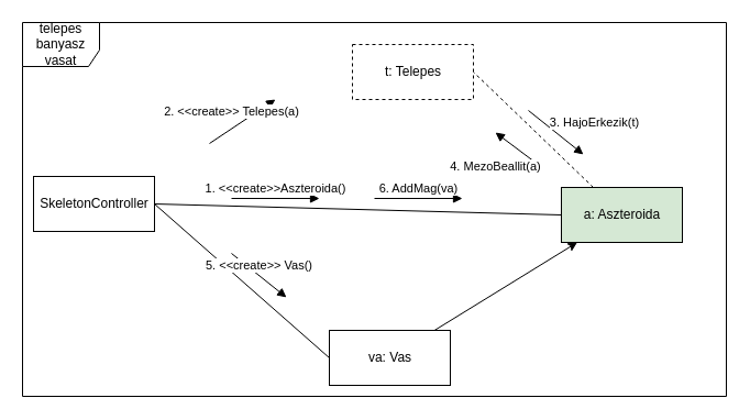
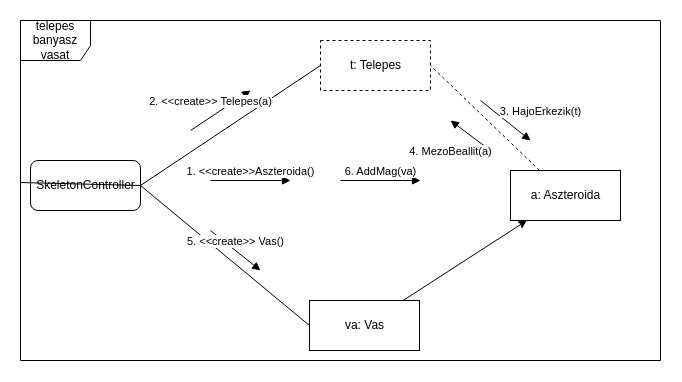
+ <mxCell id="6" value="" style="endArrow=none;html=1;entryX=0;entryY=0.5;entryDx=0;entryDy=0;exitX=1;exitY=0.5;exitDx=0;exitDy=0;" parent="1" source="3" target="4" edge="1"><mxGeometry width="50" height="50" relative="1" as="geometry"><mxPoint x="190" y="130" as="sourcePoint" /><mxPoint x="240" y="80" as="targetPoint" /></mxGeometry></mxCell>
- <mxCell id="3" value="SkeletonController" style="html=1;" parent="1" vertex="1"><mxGeometry x="30" y="160" width="110" height="50" as="geometry" /></mxCell>
+ <mxCell id="3" value="SkeletonController" style="html=1;rounded=1;" parent="1" vertex="1"><mxGeometry x="30" y="160" width="110" height="50" as="geometry" /></mxCell>
- <mxCell id="7" value="" style="endArrow=none;html=1;exitX=1;exitY=0.5;exitDx=0;exitDy=0;entryX=0;entryY=0.5;entryDx=0;entryDy=0;" parent="1" source="3" target="5" edge="1"><mxGeometry width="50" height="50" relative="1" as="geometry"><mxPoint x="210" y="220" as="sourcePoint" /><mxPoint x="260" y="170" as="targetPoint" /></mxGeometry></mxCell>
+ <mxCell id="7" value="" style="endArrow=none;html=1;exitX=1;exitY=0.5;exitDx=0;exitDy=0;" parent="1" source="3" target="2" edge="1"><mxGeometry width="50" height="50" relative="1" as="geometry"><mxPoint x="210" y="220" as="sourcePoint" /><mxPoint x="260" y="170" as="targetPoint" /></mxGeometry></mxCell>
- <mxCell id="5" value="a: Aszteroida" style="html=1;fillColor=#d5e8d4;" parent="1" vertex="1"><mxGeometry x="510" y="170" width="110" height="50" as="geometry" /></mxCell>
+ <mxCell id="5" value="a: Aszteroida" style="html=1;" parent="1" vertex="1"><mxGeometry x="510" y="170" width="110" height="50" as="geometry" /></mxCell>
- <mxCell id="13" value="va: Vas" style="html=1;" parent="1" vertex="1"><mxGeometry x="299" y="300" width="110" height="50" as="geometry" /></mxCell>
+ <mxCell id="13" value="va: Vas" style="html=1;" parent="1" vertex="1"><mxGeometry x="309" y="300" width="110" height="50" as="geometry" /></mxCell>
